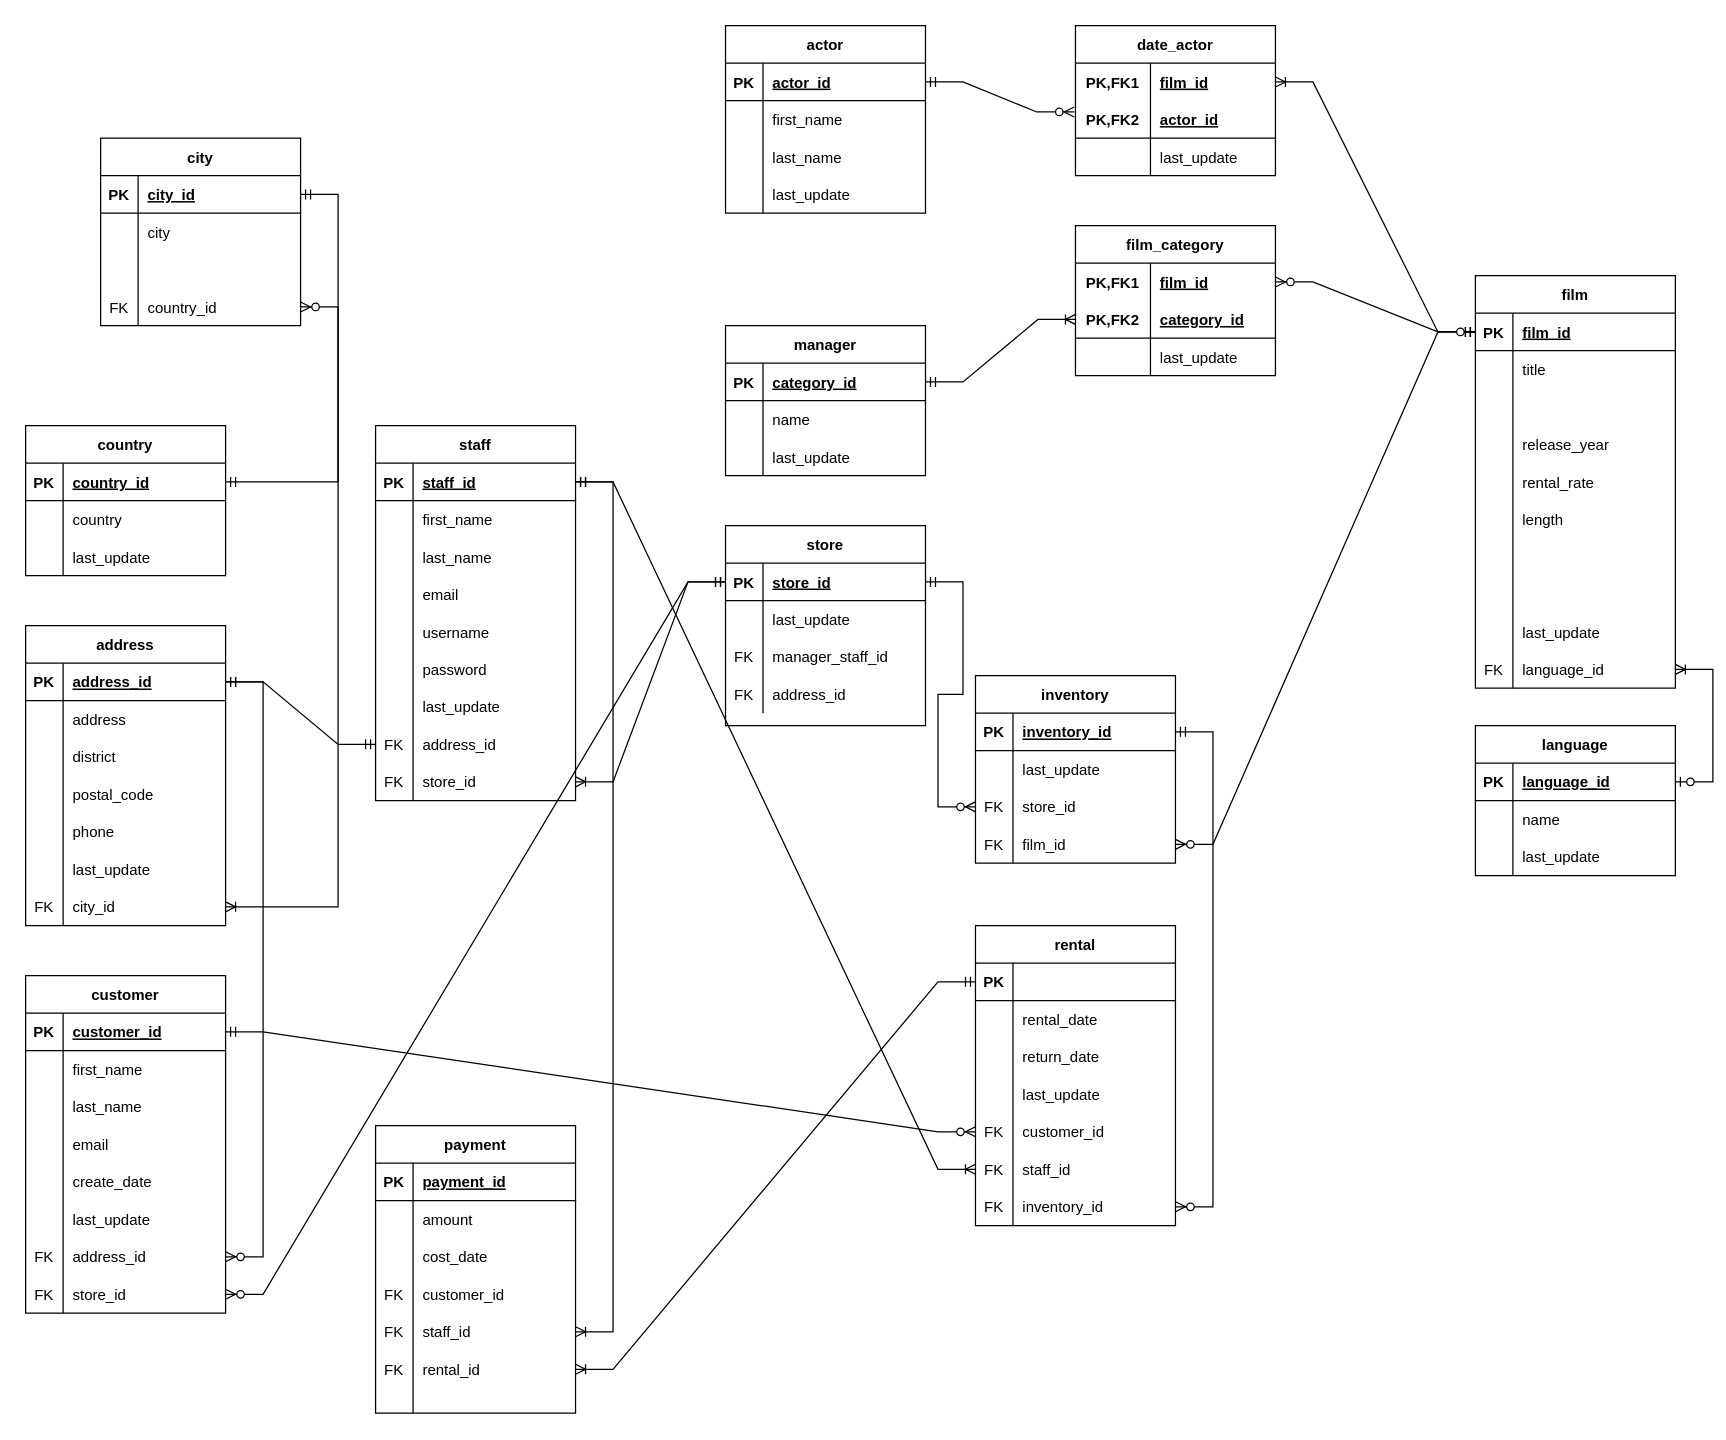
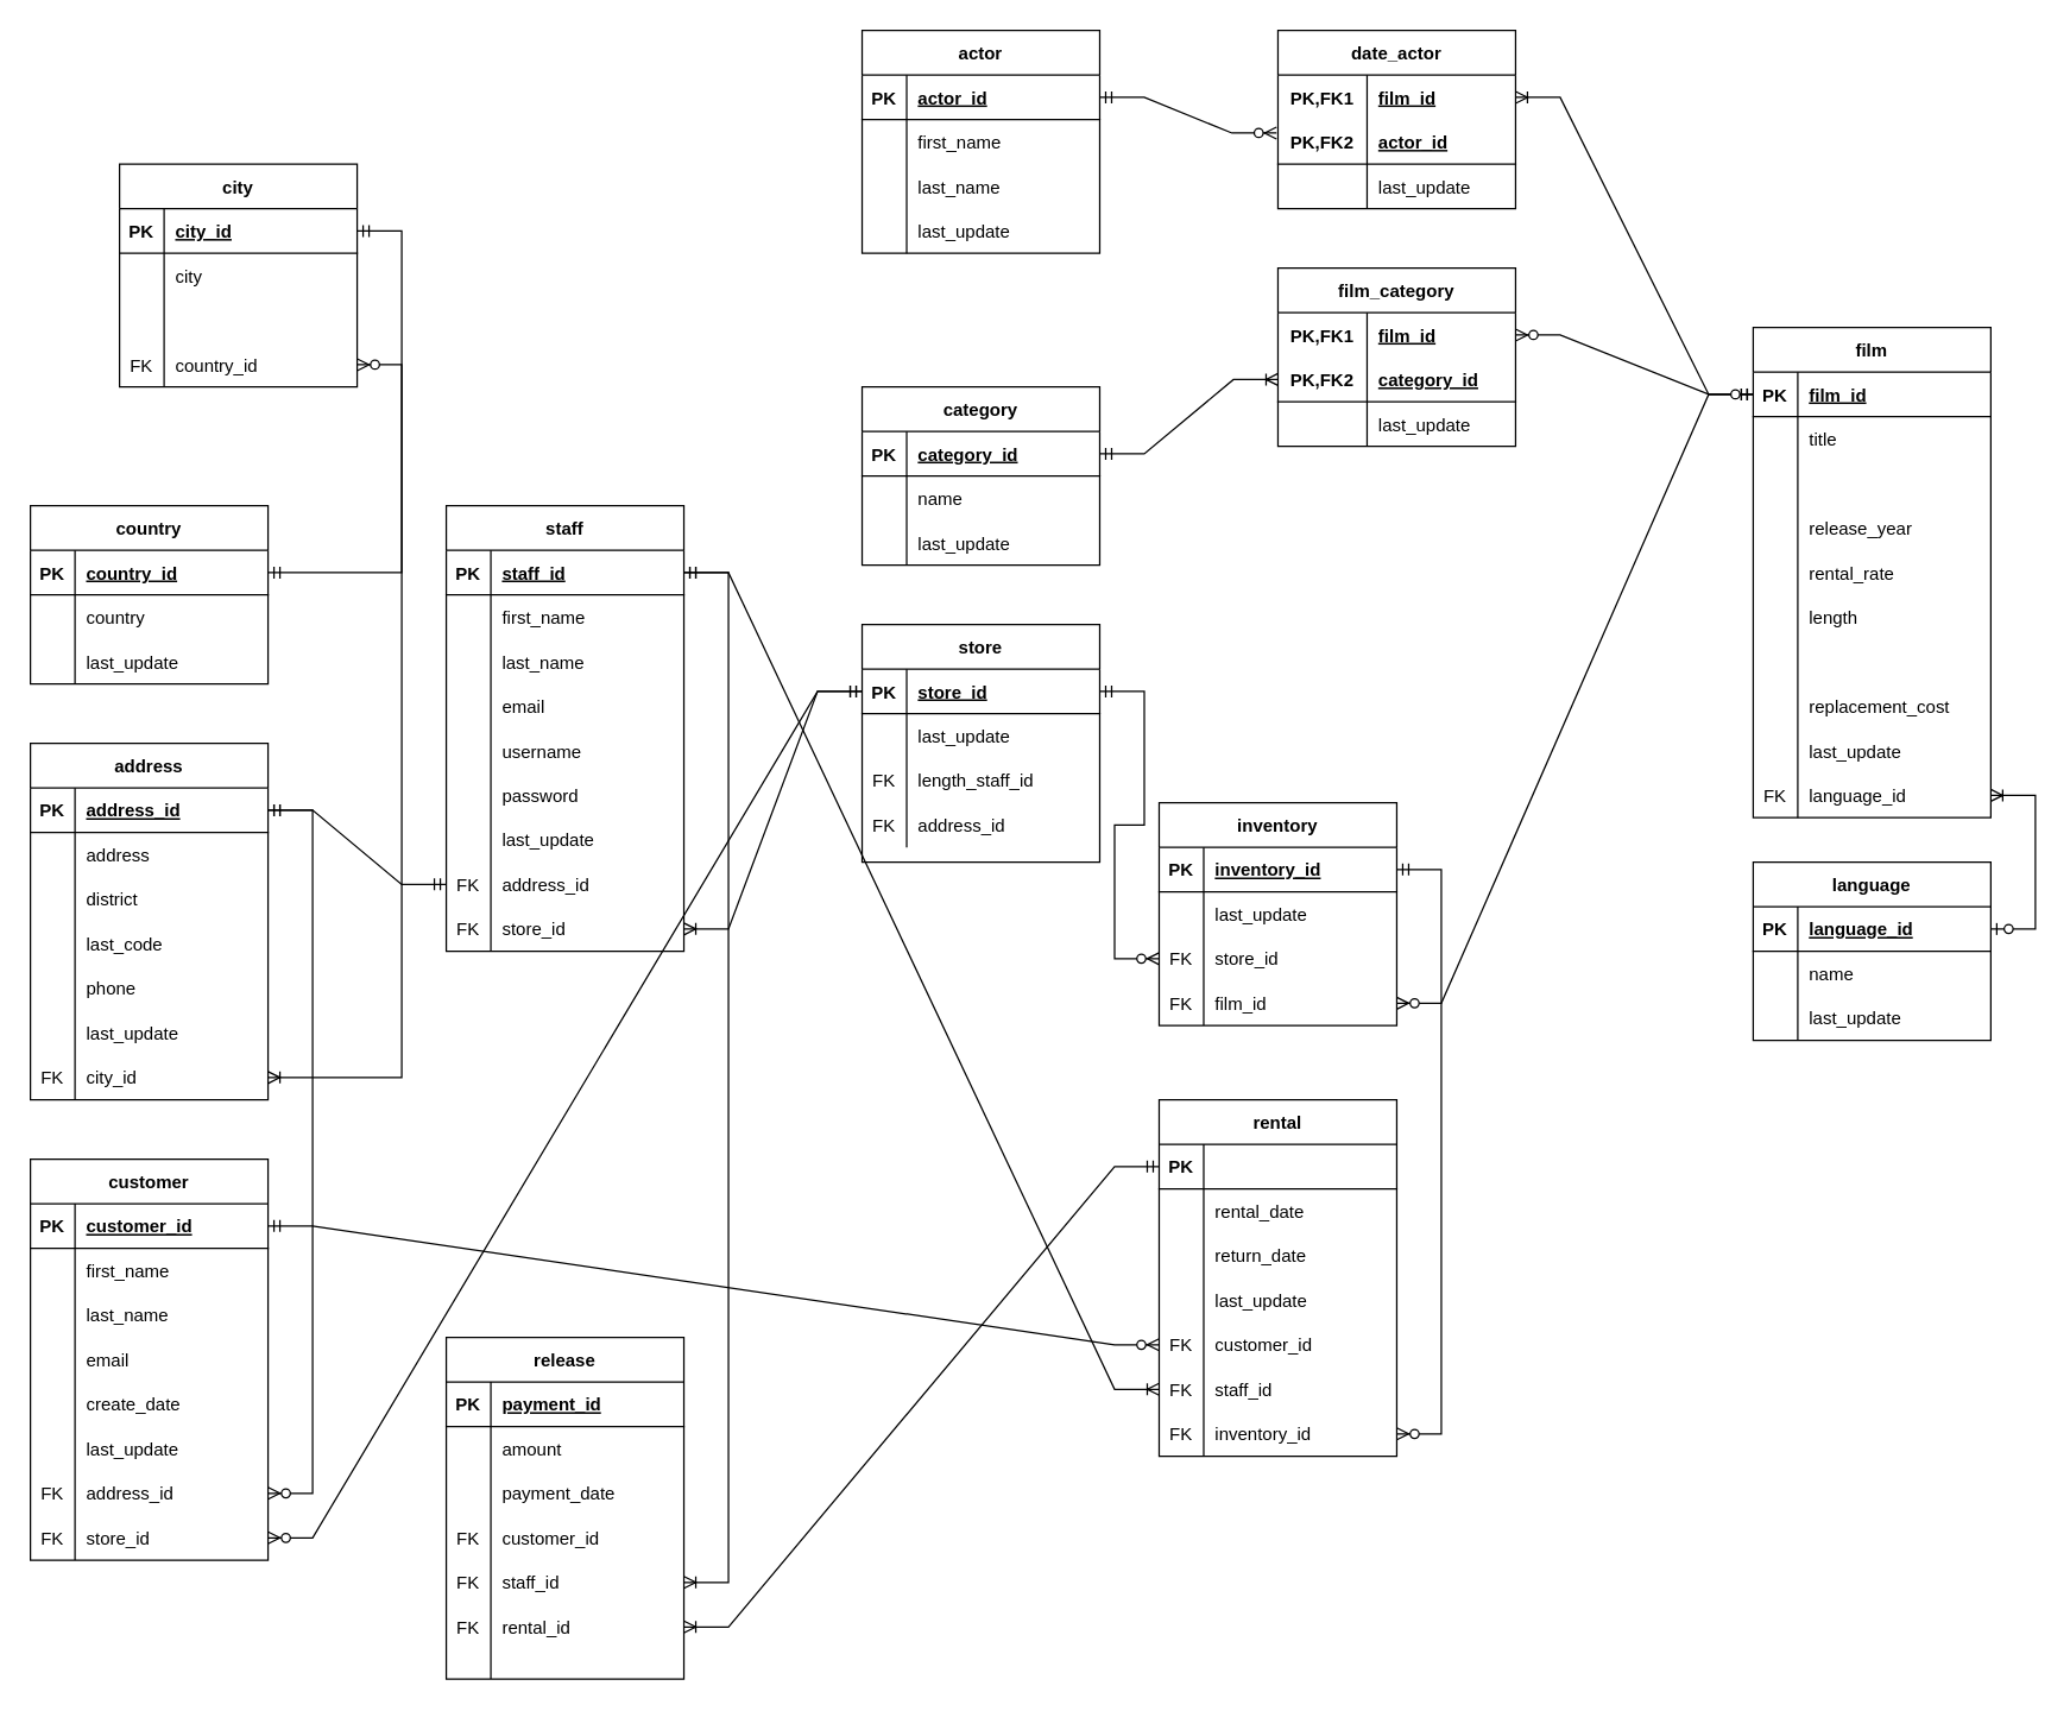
- <mxCell id="38" value="manager" style="shape=table;startSize=30;container=1;collapsible=1;childLayout=tableLayout;fixedRows=1;rowLines=0;fontStyle=1;align=center;resizeLast=1;" parent="1" vertex="1"><mxGeometry x="580" y="260" width="160" height="120" as="geometry" /></mxCell>
+ <mxCell id="38" value="category" style="shape=table;startSize=30;container=1;collapsible=1;childLayout=tableLayout;fixedRows=1;rowLines=0;fontStyle=1;align=center;resizeLast=1;" parent="1" vertex="1"><mxGeometry x="580" y="260" width="160" height="120" as="geometry" /></mxCell>
+ <mxCell id="118" value="replacement_cost" style="shape=partialRectangle;connectable=0;fillColor=none;top=0;left=0;bottom=0;right=0;align=left;spacingLeft=6;overflow=hidden;rounded=1;shadow=0;sketch=0;strokeWidth=1;" parent="116" vertex="1"><mxGeometry x="30" width="130" height="30" as="geometry"><mxRectangle width="130" height="30" as="alternateBounds" /></mxGeometry></mxCell>
- <mxCell id="248" value="manager_staff_id" style="shape=partialRectangle;connectable=0;fillColor=none;top=0;left=0;bottom=0;right=0;align=left;spacingLeft=6;fontStyle=0;overflow=hidden;rounded=1;shadow=0;sketch=0;strokeWidth=1;" parent="246" vertex="1"><mxGeometry x="30" width="130" height="30" as="geometry"><mxRectangle width="130" height="30" as="alternateBounds" /></mxGeometry></mxCell>
+ <mxCell id="248" value="length_staff_id" style="shape=partialRectangle;connectable=0;fillColor=none;top=0;left=0;bottom=0;right=0;align=left;spacingLeft=6;fontStyle=0;overflow=hidden;rounded=1;shadow=0;sketch=0;strokeWidth=1;" parent="246" vertex="1"><mxGeometry x="30" width="130" height="30" as="geometry"><mxRectangle width="130" height="30" as="alternateBounds" /></mxGeometry></mxCell>
- <mxCell id="27" value="postal_code" style="shape=partialRectangle;connectable=0;fillColor=none;top=0;left=0;bottom=0;right=0;align=left;spacingLeft=6;overflow=hidden;rounded=1;shadow=0;sketch=0;strokeWidth=1;" parent="25" vertex="1"><mxGeometry x="30" width="130" height="30" as="geometry"><mxRectangle width="130" height="30" as="alternateBounds" /></mxGeometry></mxCell>
+ <mxCell id="27" value="last_code" style="shape=partialRectangle;connectable=0;fillColor=none;top=0;left=0;bottom=0;right=0;align=left;spacingLeft=6;overflow=hidden;rounded=1;shadow=0;sketch=0;strokeWidth=1;" parent="25" vertex="1"><mxGeometry x="30" width="130" height="30" as="geometry"><mxRectangle width="130" height="30" as="alternateBounds" /></mxGeometry></mxCell>
- <mxCell id="168" value="payment" style="shape=table;startSize=30;container=1;collapsible=1;childLayout=tableLayout;fixedRows=1;rowLines=0;fontStyle=1;align=center;resizeLast=1;" parent="1" vertex="1"><mxGeometry x="300" y="900" width="160" height="230" as="geometry" /></mxCell>
+ <mxCell id="168" value="release" style="shape=table;startSize=30;container=1;collapsible=1;childLayout=tableLayout;fixedRows=1;rowLines=0;fontStyle=1;align=center;resizeLast=1;" parent="1" vertex="1"><mxGeometry x="300" y="900" width="160" height="230" as="geometry" /></mxCell>
- <mxCell id="177" value="cost_date" style="shape=partialRectangle;connectable=0;fillColor=none;top=0;left=0;bottom=0;right=0;align=left;spacingLeft=6;overflow=hidden;" parent="175" vertex="1"><mxGeometry x="30" width="130" height="30" as="geometry"><mxRectangle width="130" height="30" as="alternateBounds" /></mxGeometry></mxCell>
+ <mxCell id="177" value="payment_date" style="shape=partialRectangle;connectable=0;fillColor=none;top=0;left=0;bottom=0;right=0;align=left;spacingLeft=6;overflow=hidden;" parent="175" vertex="1"><mxGeometry x="30" width="130" height="30" as="geometry"><mxRectangle width="130" height="30" as="alternateBounds" /></mxGeometry></mxCell>
